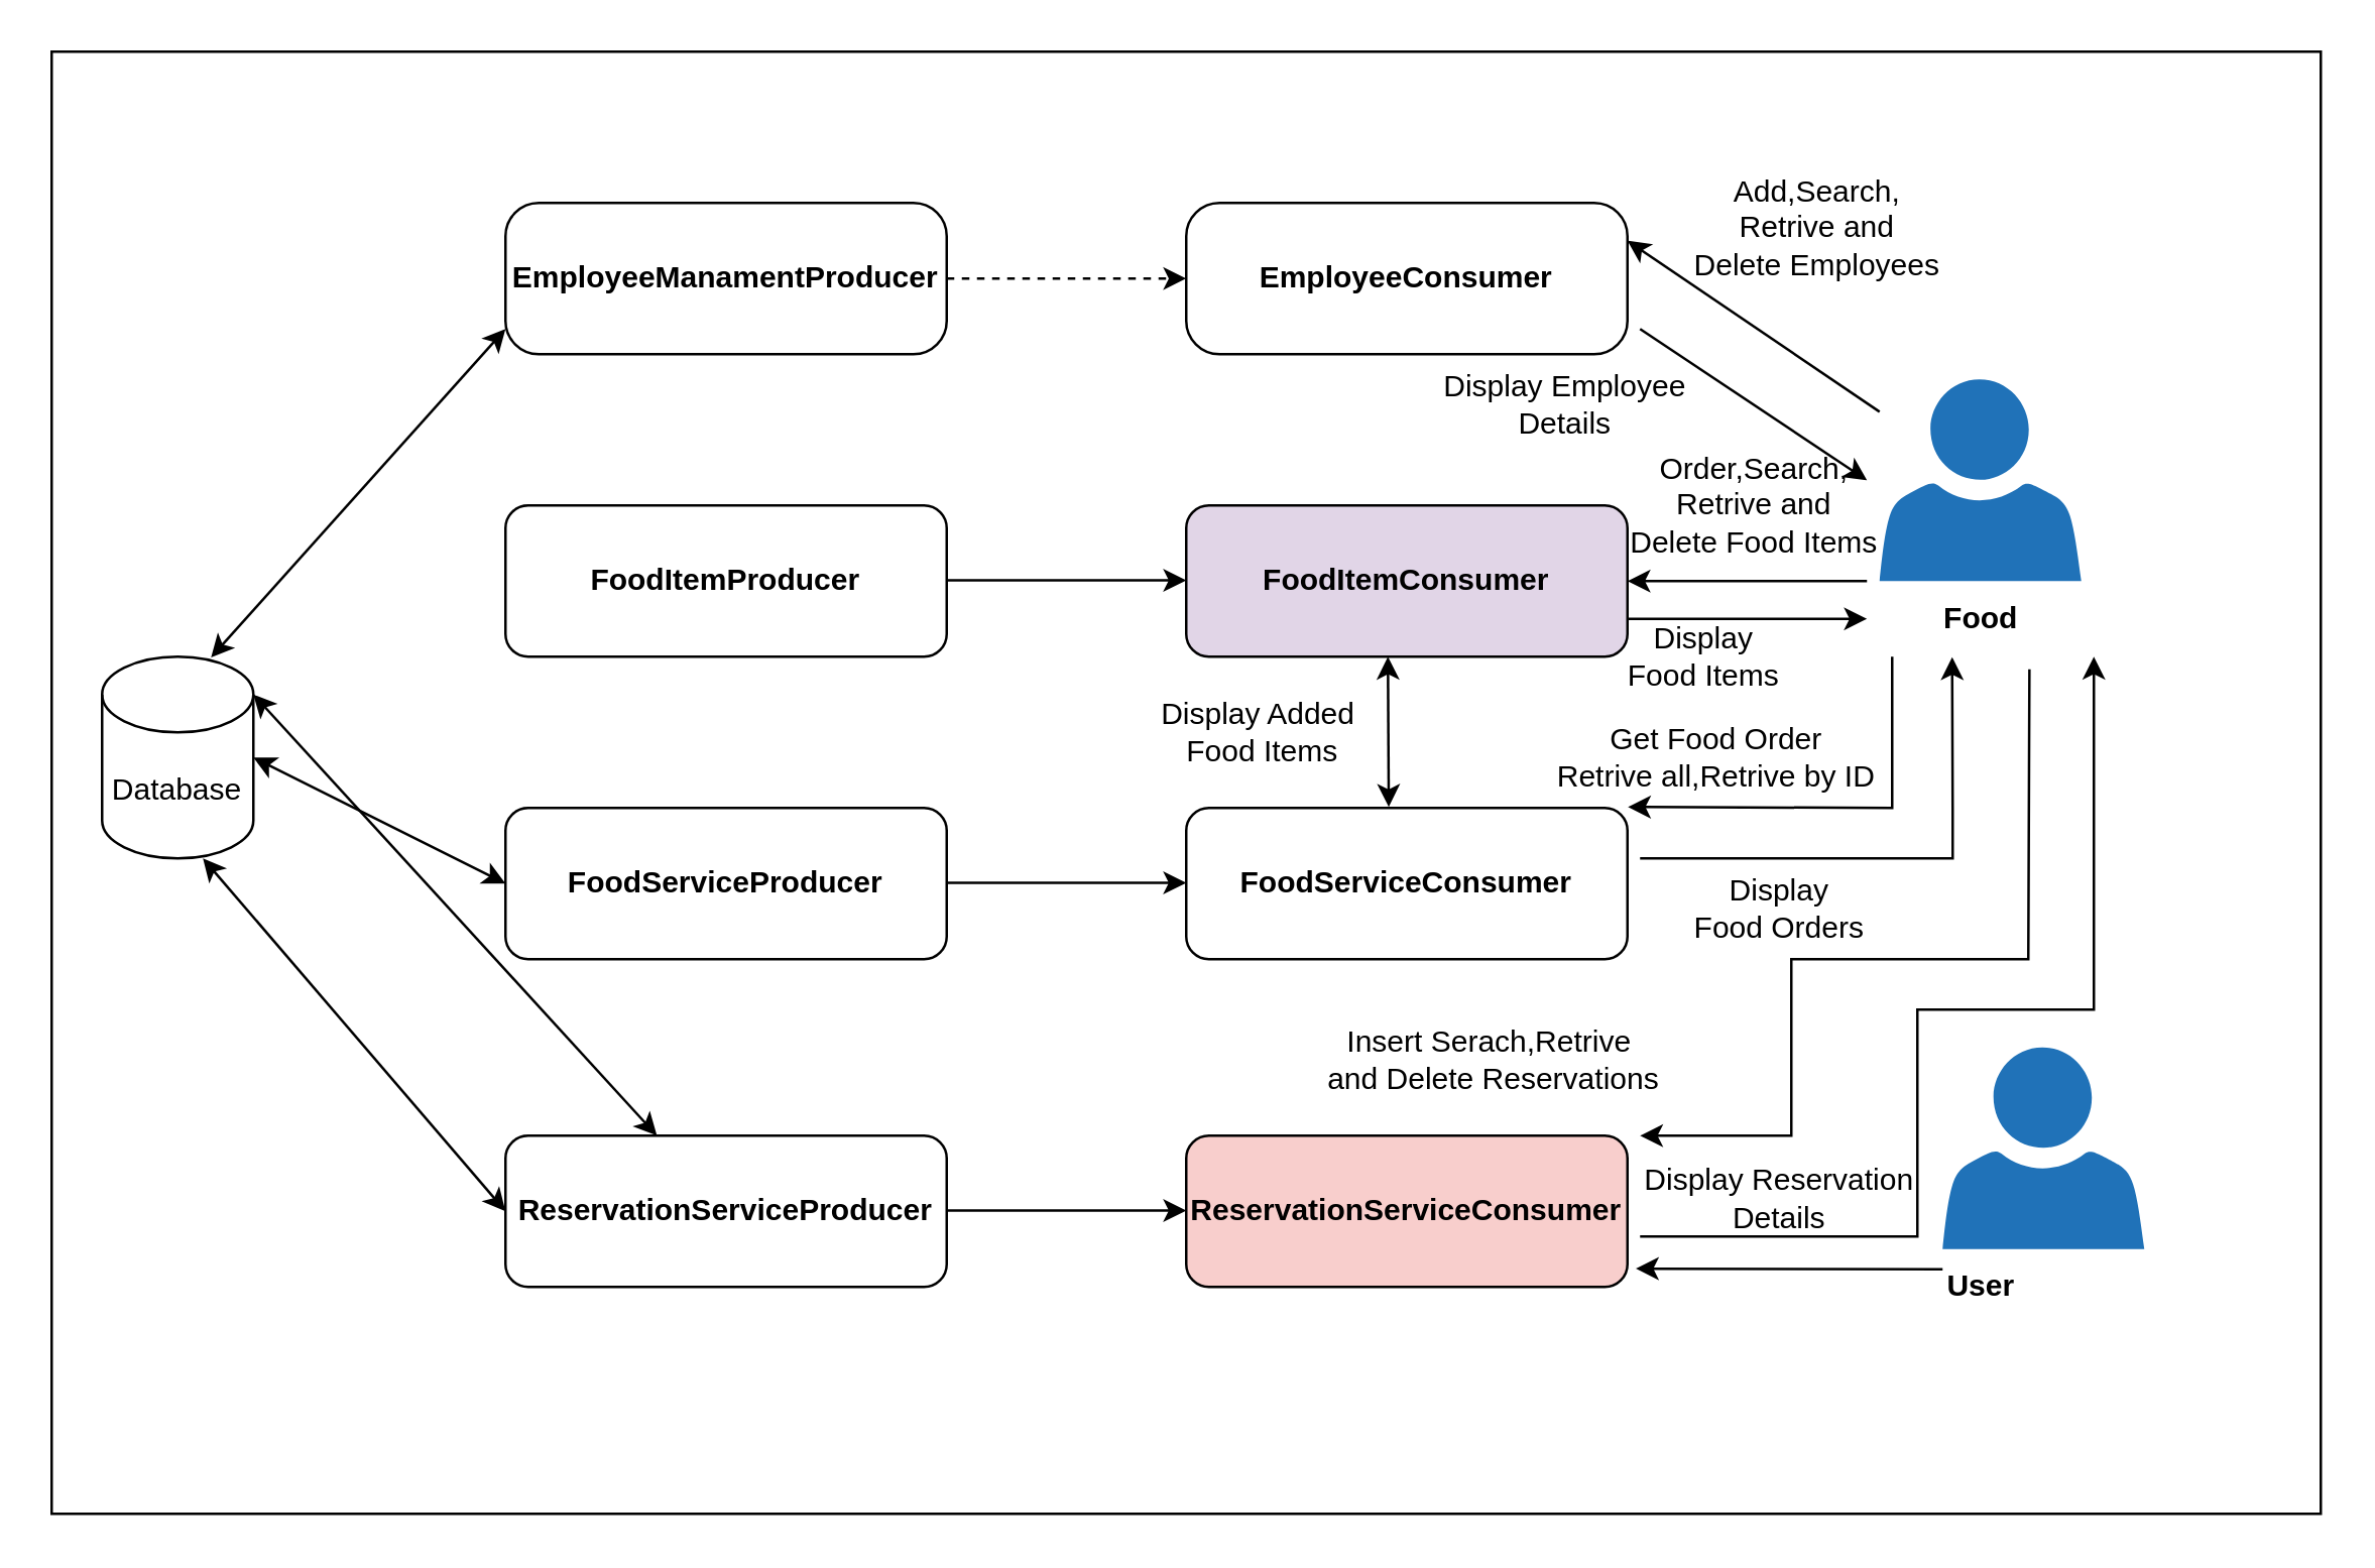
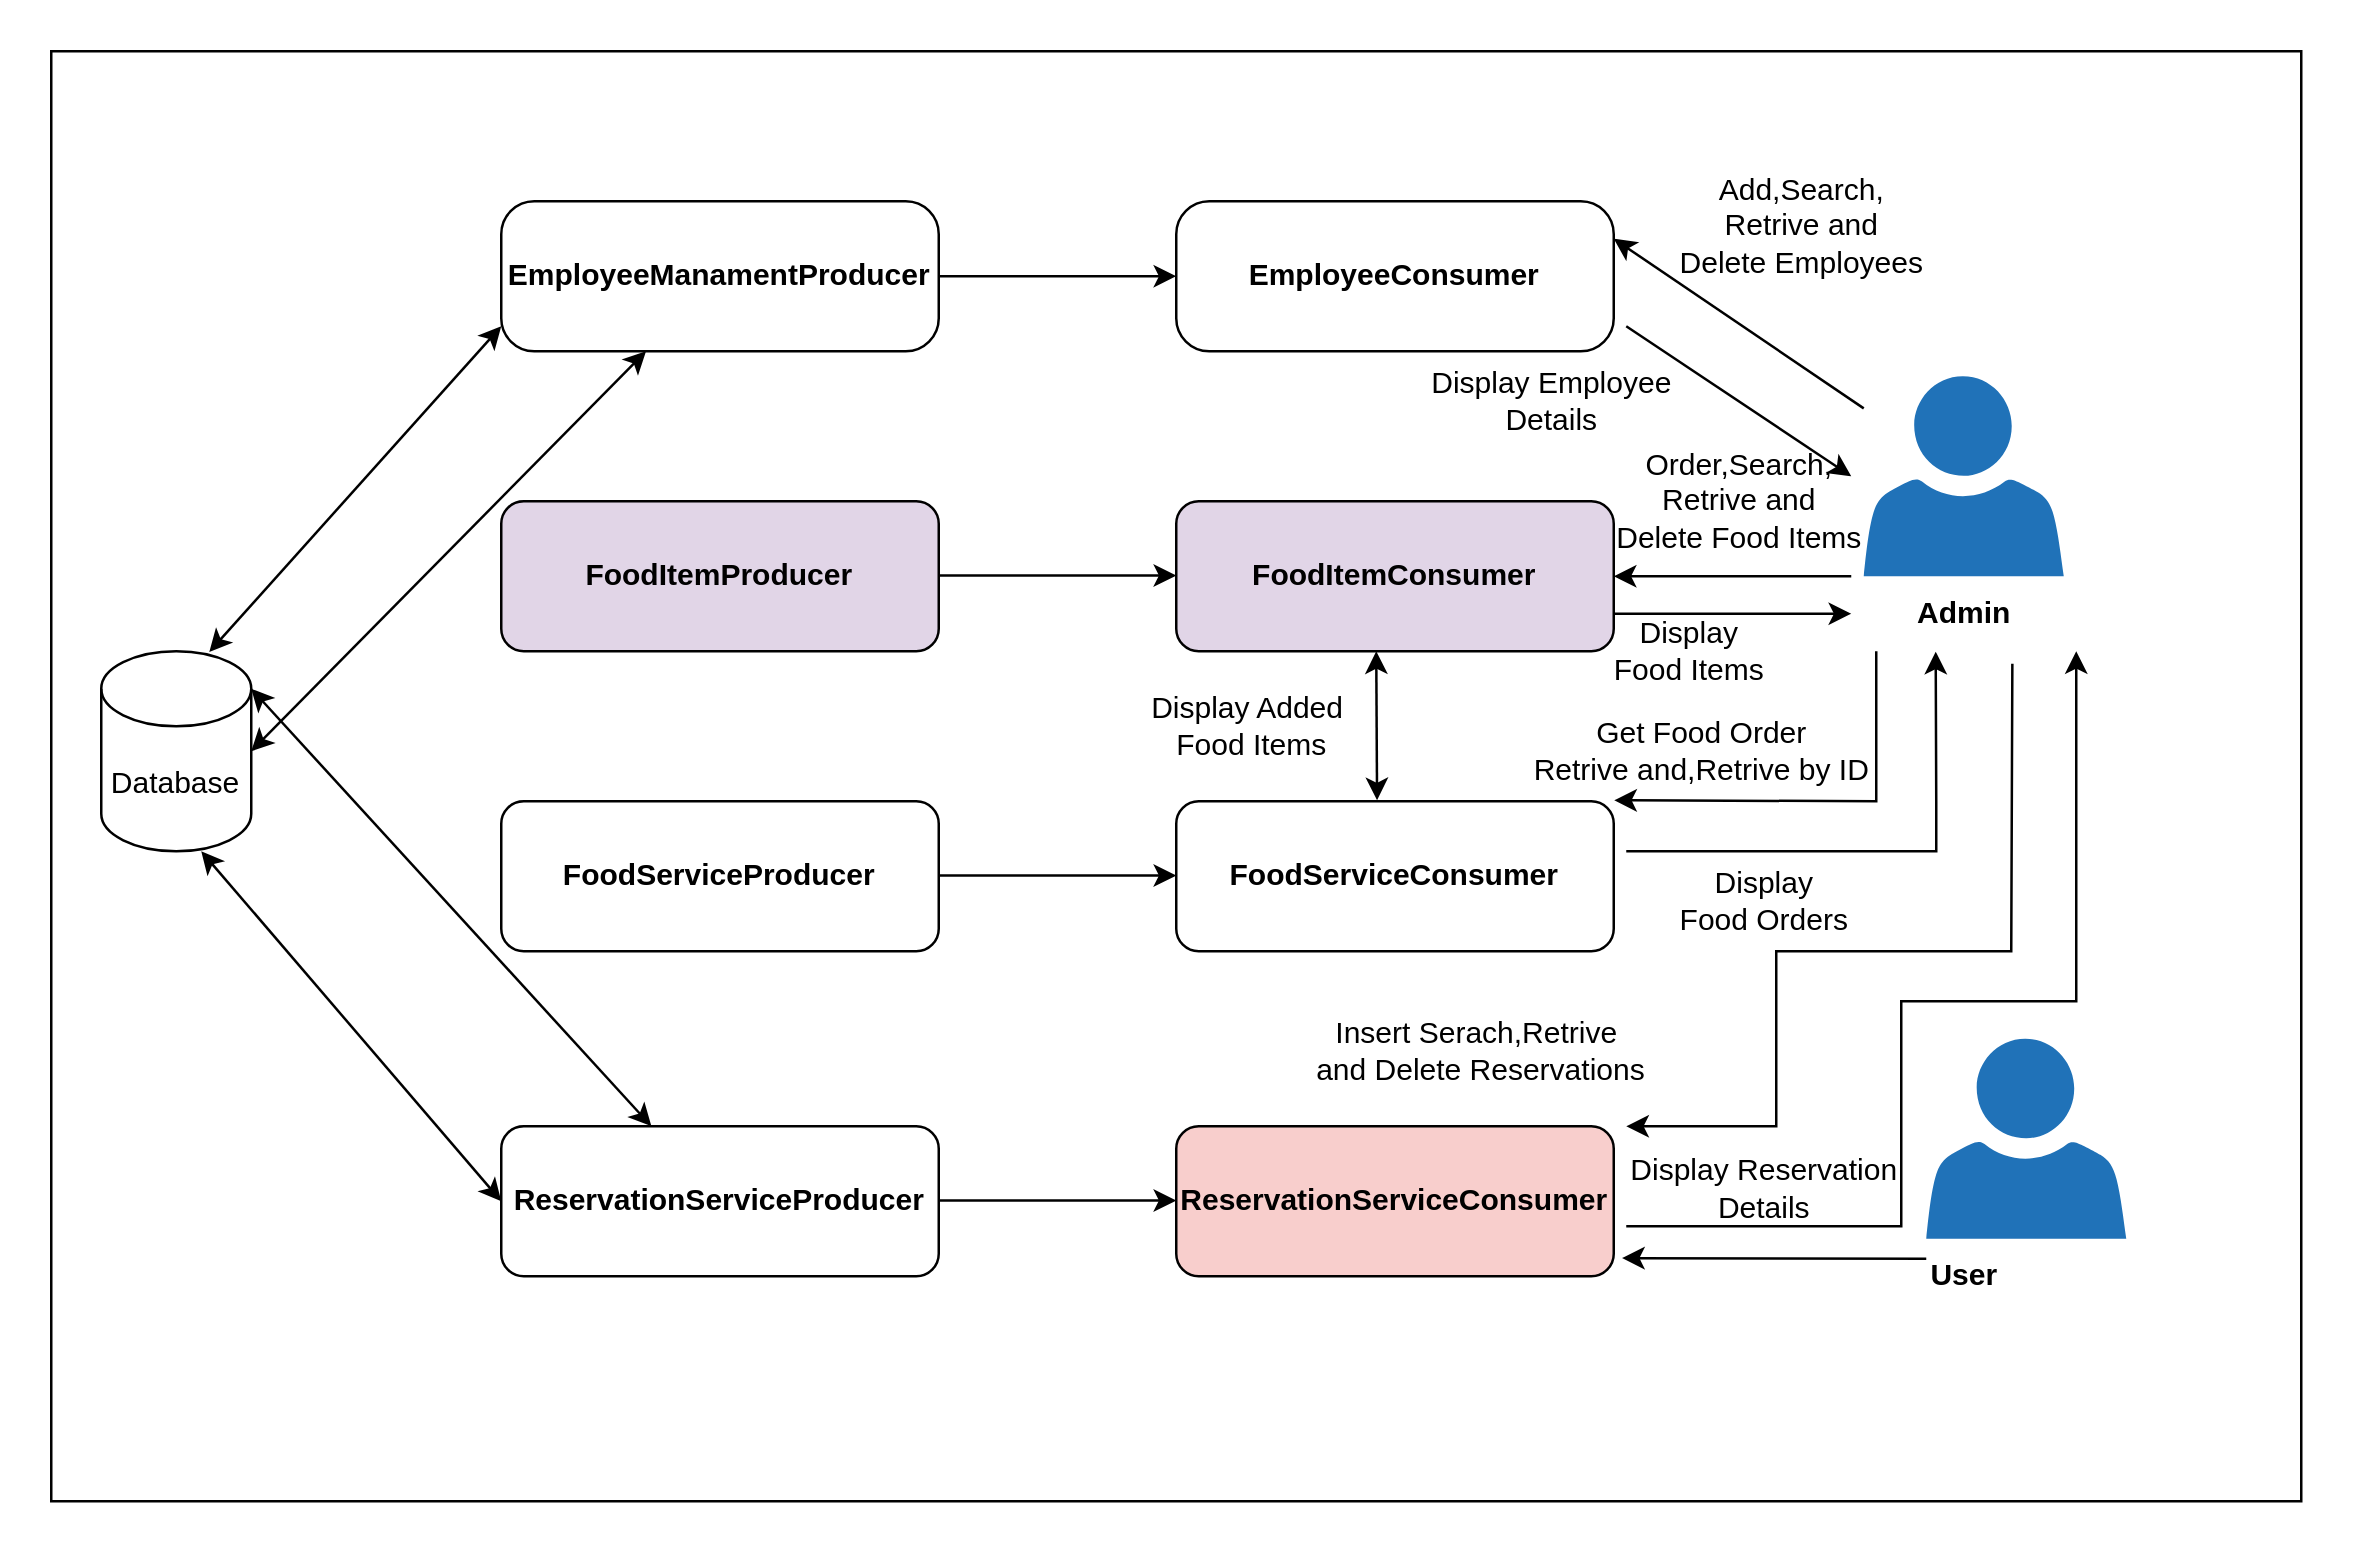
- <mxCell id="17" value="" style="endArrow=classic;html=1;rounded=0;entryX=0;entryY=0.5;entryDx=0;entryDy=0;exitX=1;exitY=0.5;exitDx=0;exitDy=0;dashed=1;" edge="1" parent="1" source="9" target="3"><mxGeometry width="50" height="50" relative="1" as="geometry"><mxPoint x="380" y="120" as="sourcePoint" /><mxPoint x="430" y="70" as="targetPoint" /></mxGeometry></mxCell>
+ <mxCell id="17" value="" style="endArrow=classic;html=1;rounded=0;entryX=0;entryY=0.5;entryDx=0;entryDy=0;exitX=1;exitY=0.5;exitDx=0;exitDy=0;" edge="1" parent="1" source="9" target="3"><mxGeometry width="50" height="50" relative="1" as="geometry"><mxPoint x="380" y="120" as="sourcePoint" /><mxPoint x="430" y="70" as="targetPoint" /></mxGeometry></mxCell>
- <mxCell id="10" value="&lt;b style=&quot;border-color: var(--border-color);&quot;&gt;FoodItem&lt;/b&gt;&lt;b style=&quot;border-color: var(--border-color);&quot;&gt;Producer&lt;/b&gt;" style="rounded=1;whiteSpace=wrap;html=1;" vertex="1" parent="1"><mxGeometry x="200" y="200" width="175" height="60" as="geometry" /></mxCell>
+ <mxCell id="10" value="&lt;b style=&quot;border-color: var(--border-color);&quot;&gt;FoodItem&lt;/b&gt;&lt;b style=&quot;border-color: var(--border-color);&quot;&gt;Producer&lt;/b&gt;" style="rounded=1;whiteSpace=wrap;html=1;fillColor=#e1d5e7;" vertex="1" parent="1"><mxGeometry x="200" y="200" width="175" height="60" as="geometry" /></mxCell>
- <mxCell id="32" value="&lt;b&gt;Food&lt;/b&gt;" style="text;html=1;align=center;verticalAlign=middle;resizable=0;points=[];autosize=1;strokeColor=none;fillColor=none;" vertex="1" parent="1"><mxGeometry x="755" y="230" width="60" height="30" as="geometry" /></mxCell>
+ <mxCell id="32" value="&lt;b&gt;Admin&lt;/b&gt;" style="text;html=1;align=center;verticalAlign=middle;resizable=0;points=[];autosize=1;strokeColor=none;fillColor=none;" vertex="1" parent="1"><mxGeometry x="755" y="230" width="60" height="30" as="geometry" /></mxCell>
- <mxCell id="36" value="Get Food Order&lt;br&gt;Retrive all,Retrive by ID" style="text;html=1;align=center;verticalAlign=middle;resizable=0;points=[];autosize=1;strokeColor=none;fillColor=none;" vertex="1" parent="1"><mxGeometry x="605" y="280" width="150" height="40" as="geometry" /></mxCell>
+ <mxCell id="36" value="Get Food Order&lt;br&gt;Retrive and,Retrive by ID" style="text;html=1;align=center;verticalAlign=middle;resizable=0;points=[];autosize=1;strokeColor=none;fillColor=none;" vertex="1" parent="1"><mxGeometry x="605" y="280" width="150" height="40" as="geometry" /></mxCell>
- <mxCell id="15" value="" style="endArrow=classic;startArrow=classic;html=1;rounded=0;exitX=1;exitY=0.5;exitDx=0;exitDy=0;exitPerimeter=0;entryX=0;entryY=0.5;entryDx=0;entryDy=0;" edge="1" parent="1" source="8" target="11"><mxGeometry width="50" height="50" relative="1" as="geometry"><mxPoint x="110" y="285" as="sourcePoint" /><mxPoint x="210" y="240" as="targetPoint" /></mxGeometry></mxCell>
+ <mxCell id="15" value="" style="endArrow=classic;startArrow=classic;html=1;rounded=0;exitX=1;exitY=0.5;exitDx=0;exitDy=0;exitPerimeter=0;" edge="1" parent="1" source="8" target="9"><mxGeometry width="50" height="50" relative="1" as="geometry"><mxPoint x="110" y="285" as="sourcePoint" /><mxPoint x="210" y="240" as="targetPoint" /></mxGeometry></mxCell>
